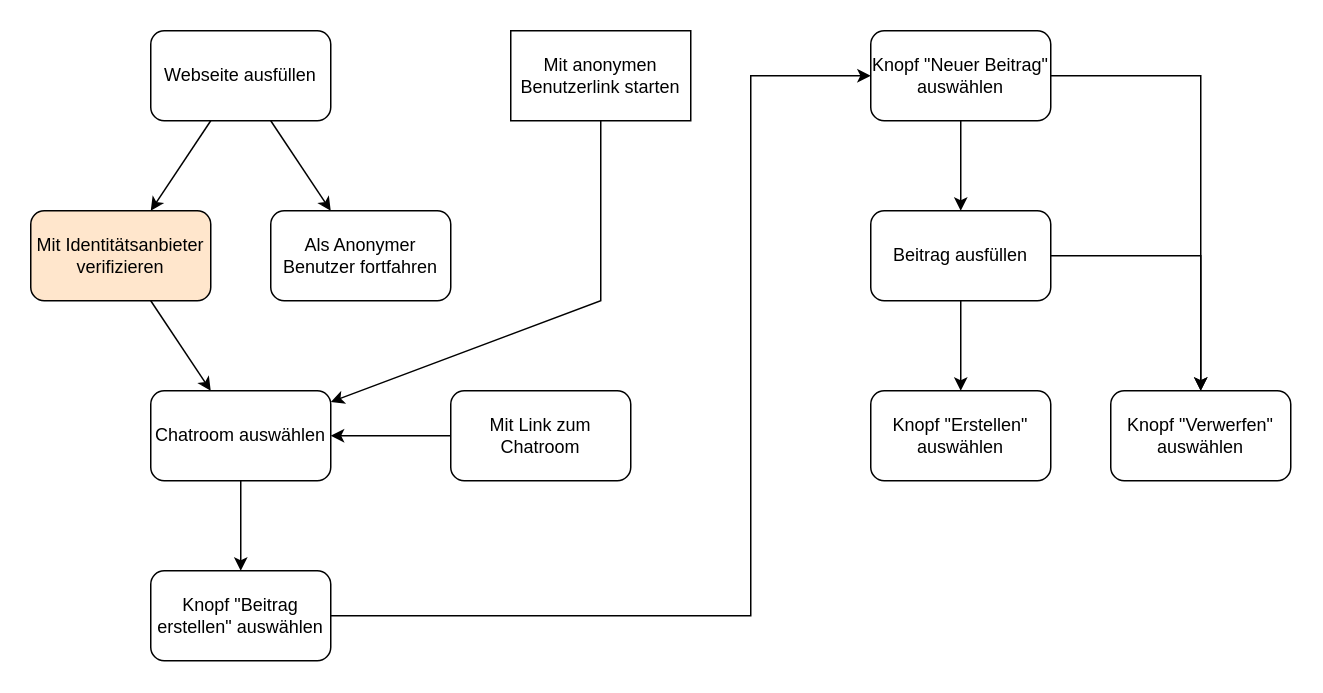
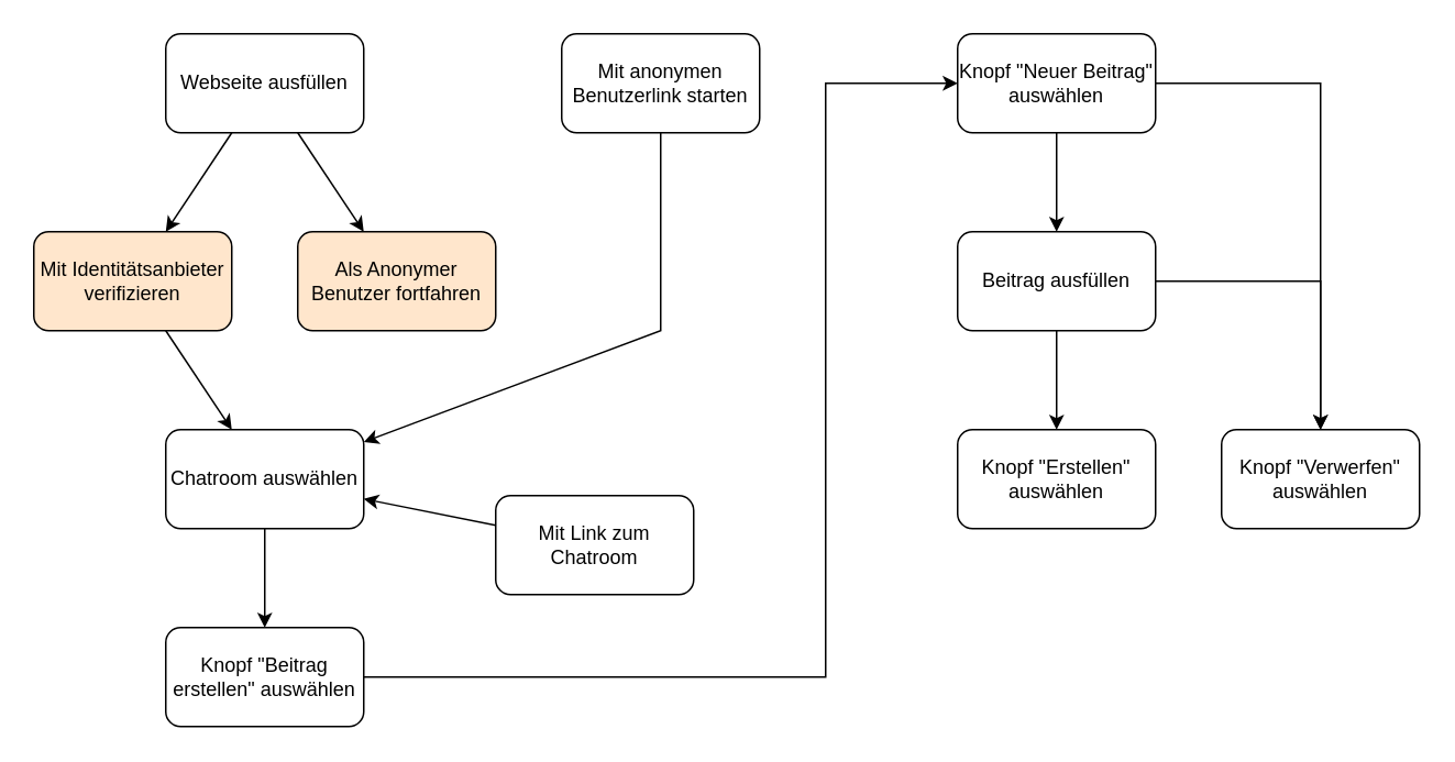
- <mxCell id="3" value="Mit anonymen Benutzerlink starten" style="whiteSpace=wrap;html=1;rounded=0;" parent="1" vertex="1"><mxGeometry x="340" y="20" width="120" height="60" as="geometry" /></mxCell>
+ <mxCell id="3" value="Mit anonymen Benutzerlink starten" style="rounded=1;whiteSpace=wrap;html=1;" parent="1" vertex="1"><mxGeometry x="340" y="20" width="120" height="60" as="geometry" /></mxCell>
- <mxCell id="6" value="Als Anonymer Benutzer fortfahren" style="rounded=1;whiteSpace=wrap;html=1;" parent="1" vertex="1"><mxGeometry x="180" y="140" width="120" height="60" as="geometry" /></mxCell>
+ <mxCell id="6" value="Als Anonymer Benutzer fortfahren" style="rounded=1;whiteSpace=wrap;html=1;fillColor=#ffe6cc;" parent="1" vertex="1"><mxGeometry x="180" y="140" width="120" height="60" as="geometry" /></mxCell>
- <mxCell id="9" value="Mit Link zum Chatroom" style="rounded=1;whiteSpace=wrap;html=1;" parent="1" vertex="1"><mxGeometry x="300" y="260" width="120" height="60" as="geometry" /></mxCell>
+ <mxCell id="9" value="Mit Link zum Chatroom" style="rounded=1;whiteSpace=wrap;html=1;" parent="1" vertex="1"><mxGeometry x="300" y="300" width="120" height="60" as="geometry" /></mxCell>
